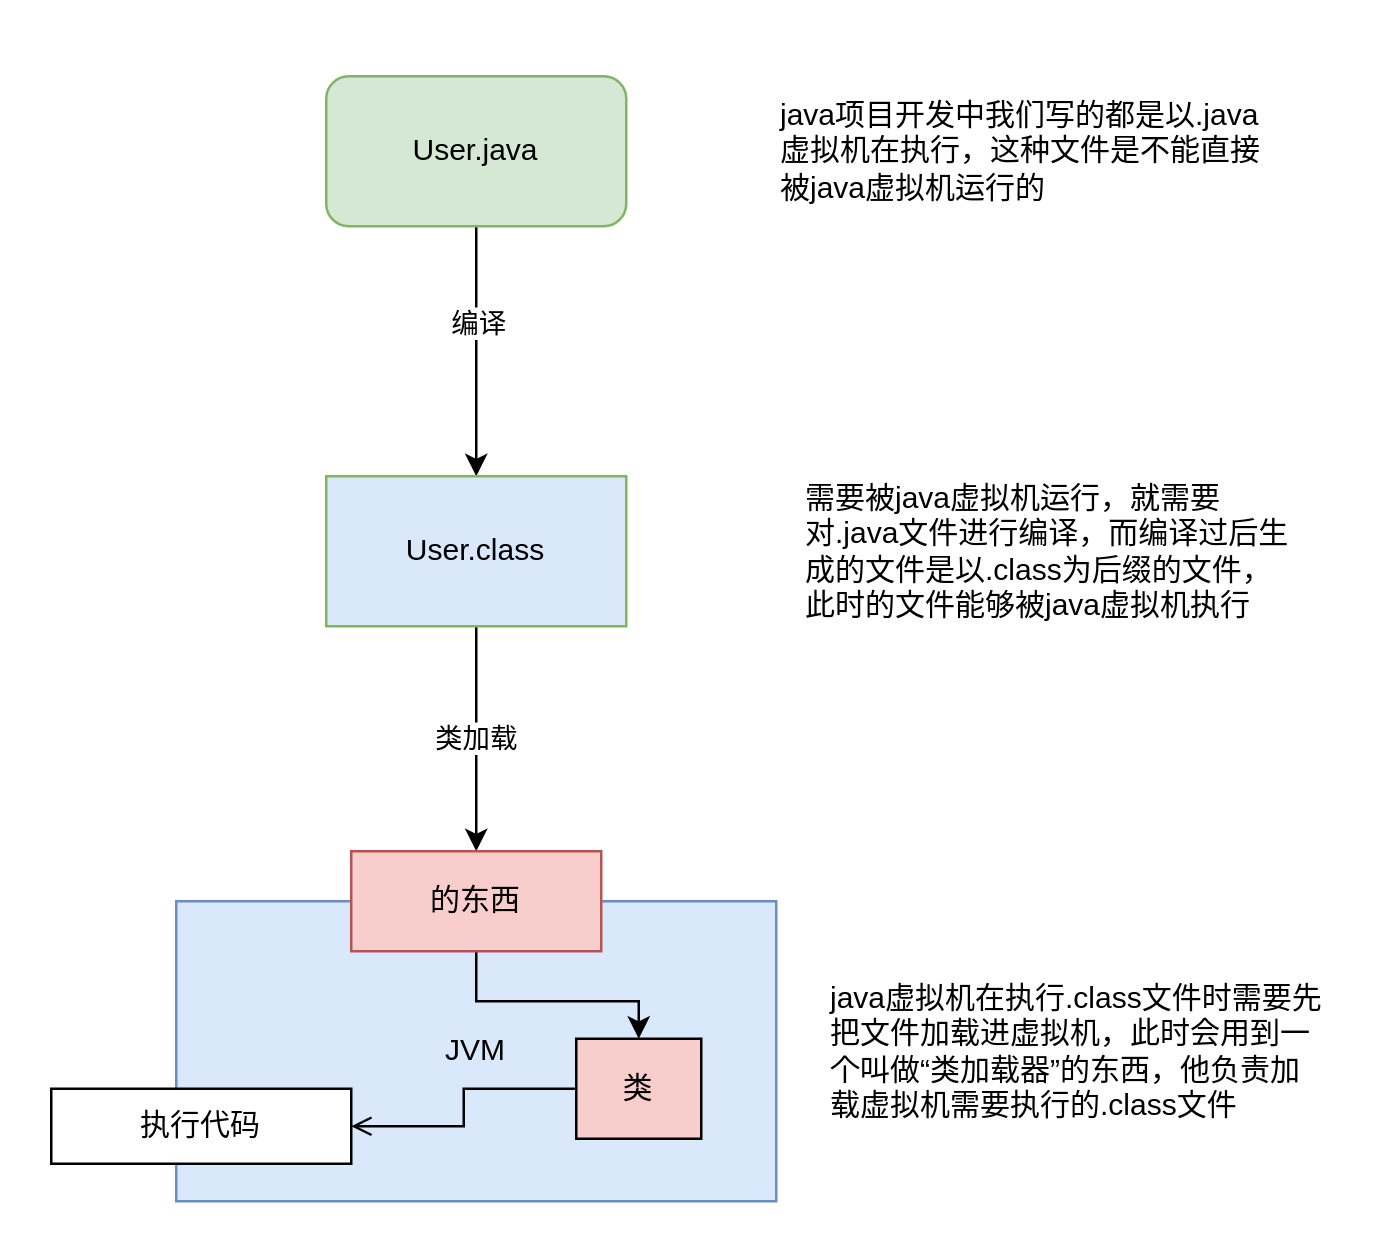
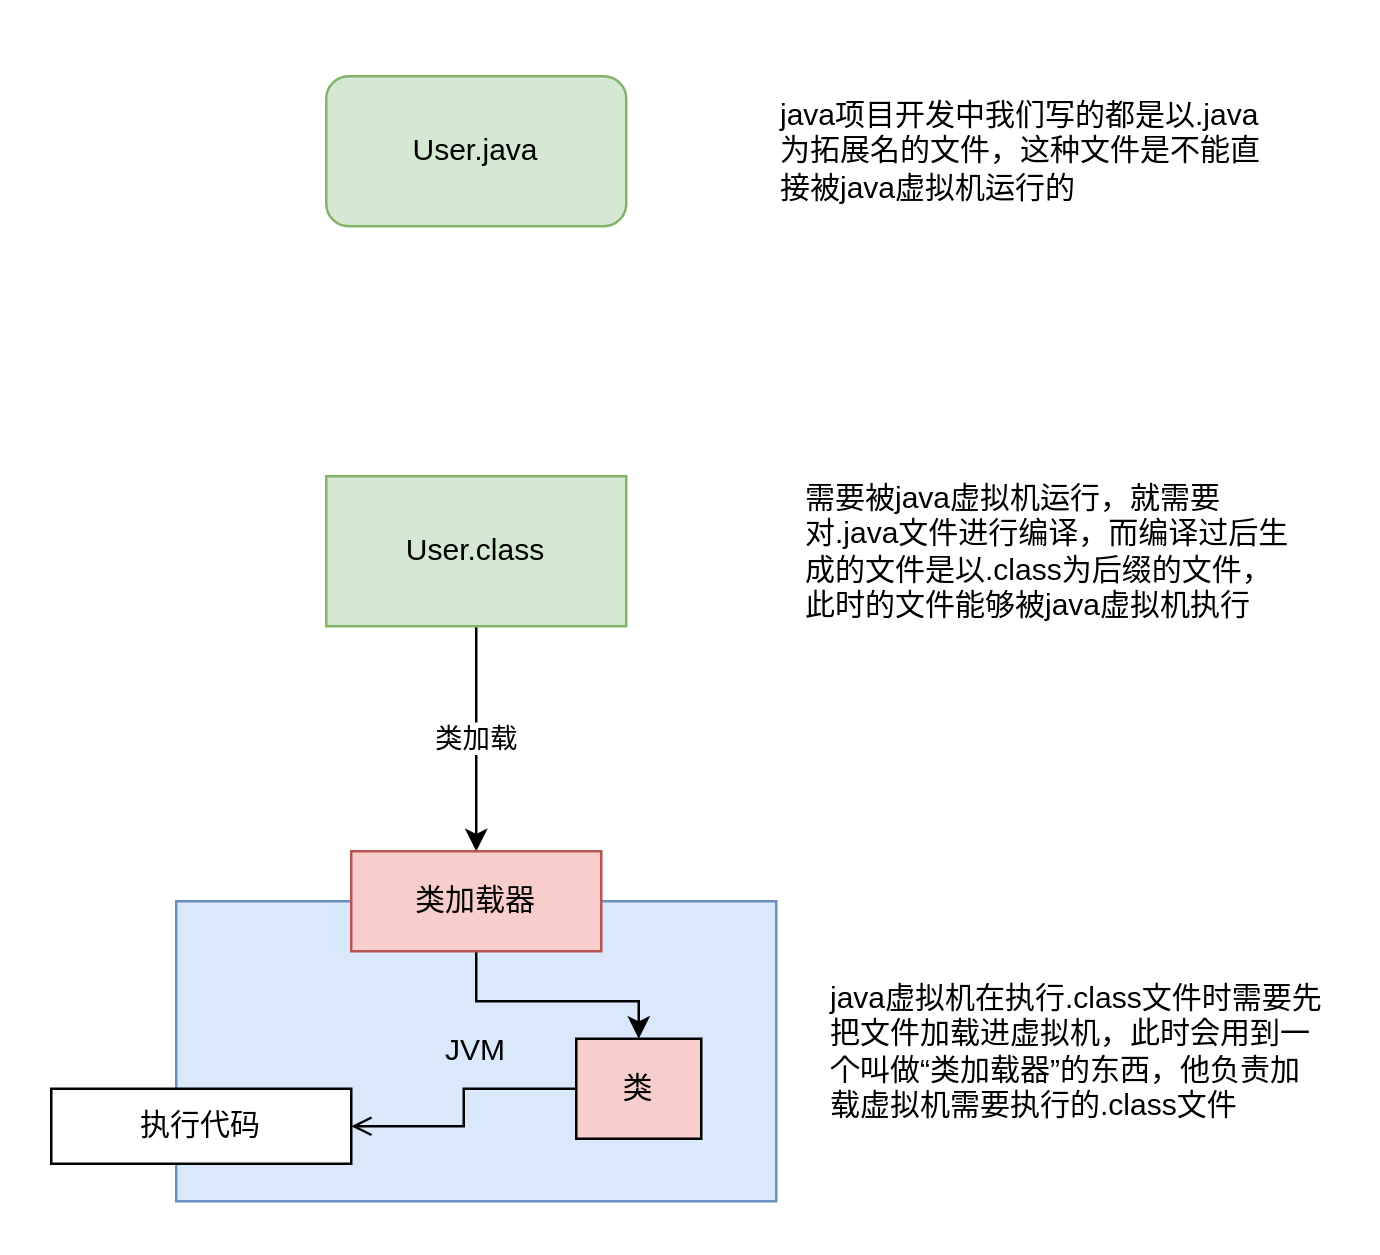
- <mxCell id="10" value="java项目开发中我们写的都是以.java虚拟机在执行，这种文件是不能直接被java虚拟机运行的" style="text;html=1;strokeColor=none;fillColor=none;align=left;verticalAlign=middle;whiteSpace=wrap;rounded=0;" vertex="1" parent="1"><mxGeometry x="310" y="20" width="200" height="80" as="geometry" /></mxCell>
+ <mxCell id="10" value="java项目开发中我们写的都是以.java为拓展名的文件，这种文件是不能直接被java虚拟机运行的" style="text;html=1;strokeColor=none;fillColor=none;align=left;verticalAlign=middle;whiteSpace=wrap;rounded=0;" vertex="1" parent="1"><mxGeometry x="310" y="20" width="200" height="80" as="geometry" /></mxCell>
- <mxCell id="2" style="edgeStyle=orthogonalEdgeStyle;rounded=0;orthogonalLoop=1;jettySize=auto;html=1;" edge="1" parent="1" source="4" target="6"><mxGeometry relative="1" as="geometry" /></mxCell>
- <mxCell id="3" value="编译" style="edgeLabel;html=1;align=center;verticalAlign=middle;resizable=0;points=[];" vertex="1" connectable="0" parent="2"><mxGeometry x="-0.24" relative="1" as="geometry"><mxPoint as="offset" /></mxGeometry></mxCell>
- <mxCell id="6" value="User.class" style="rounded=0;whiteSpace=wrap;html=1;fillColor=#dae8fc;strokeColor=#82b366;" vertex="1" parent="1"><mxGeometry x="130" y="190" width="120" height="60" as="geometry" /></mxCell>
+ <mxCell id="6" value="User.class" style="rounded=0;whiteSpace=wrap;html=1;fillColor=#d5e8d4;strokeColor=#82b366;" vertex="1" parent="1"><mxGeometry x="130" y="190" width="120" height="60" as="geometry" /></mxCell>
- <mxCell id="9" value="的东西" style="rounded=0;whiteSpace=wrap;html=1;fillColor=#f8cecc;strokeColor=#b85450;" vertex="1" parent="1"><mxGeometry x="140" y="340" width="100" height="40" as="geometry" /></mxCell>
+ <mxCell id="9" value="类加载器" style="rounded=0;whiteSpace=wrap;html=1;fillColor=#f8cecc;strokeColor=#b85450;" vertex="1" parent="1"><mxGeometry x="140" y="340" width="100" height="40" as="geometry" /></mxCell>
